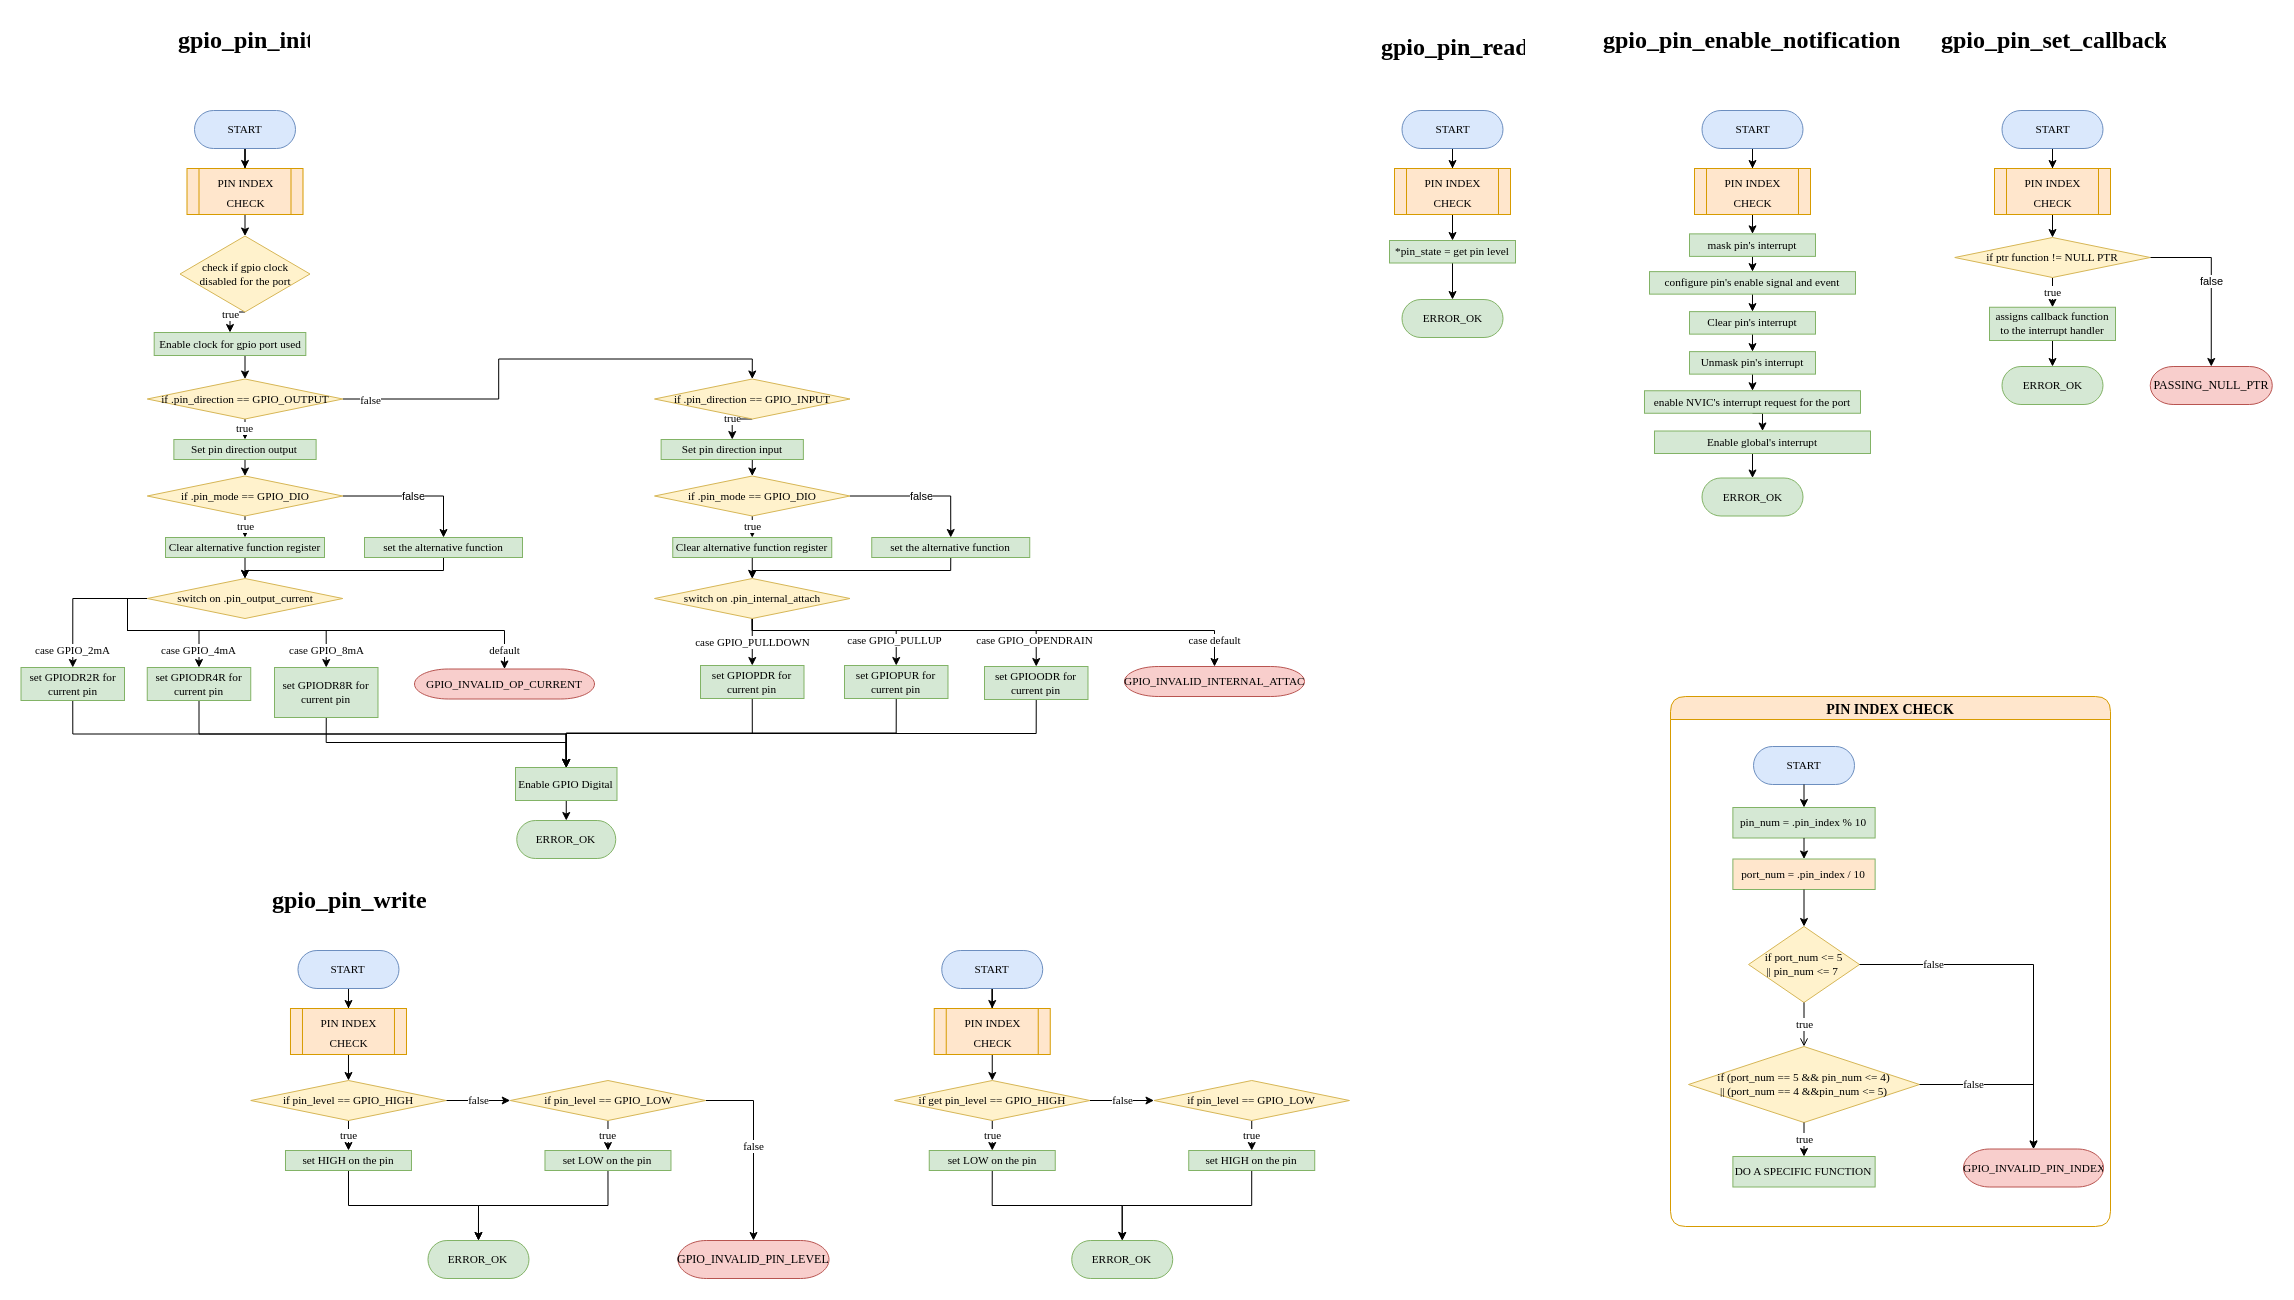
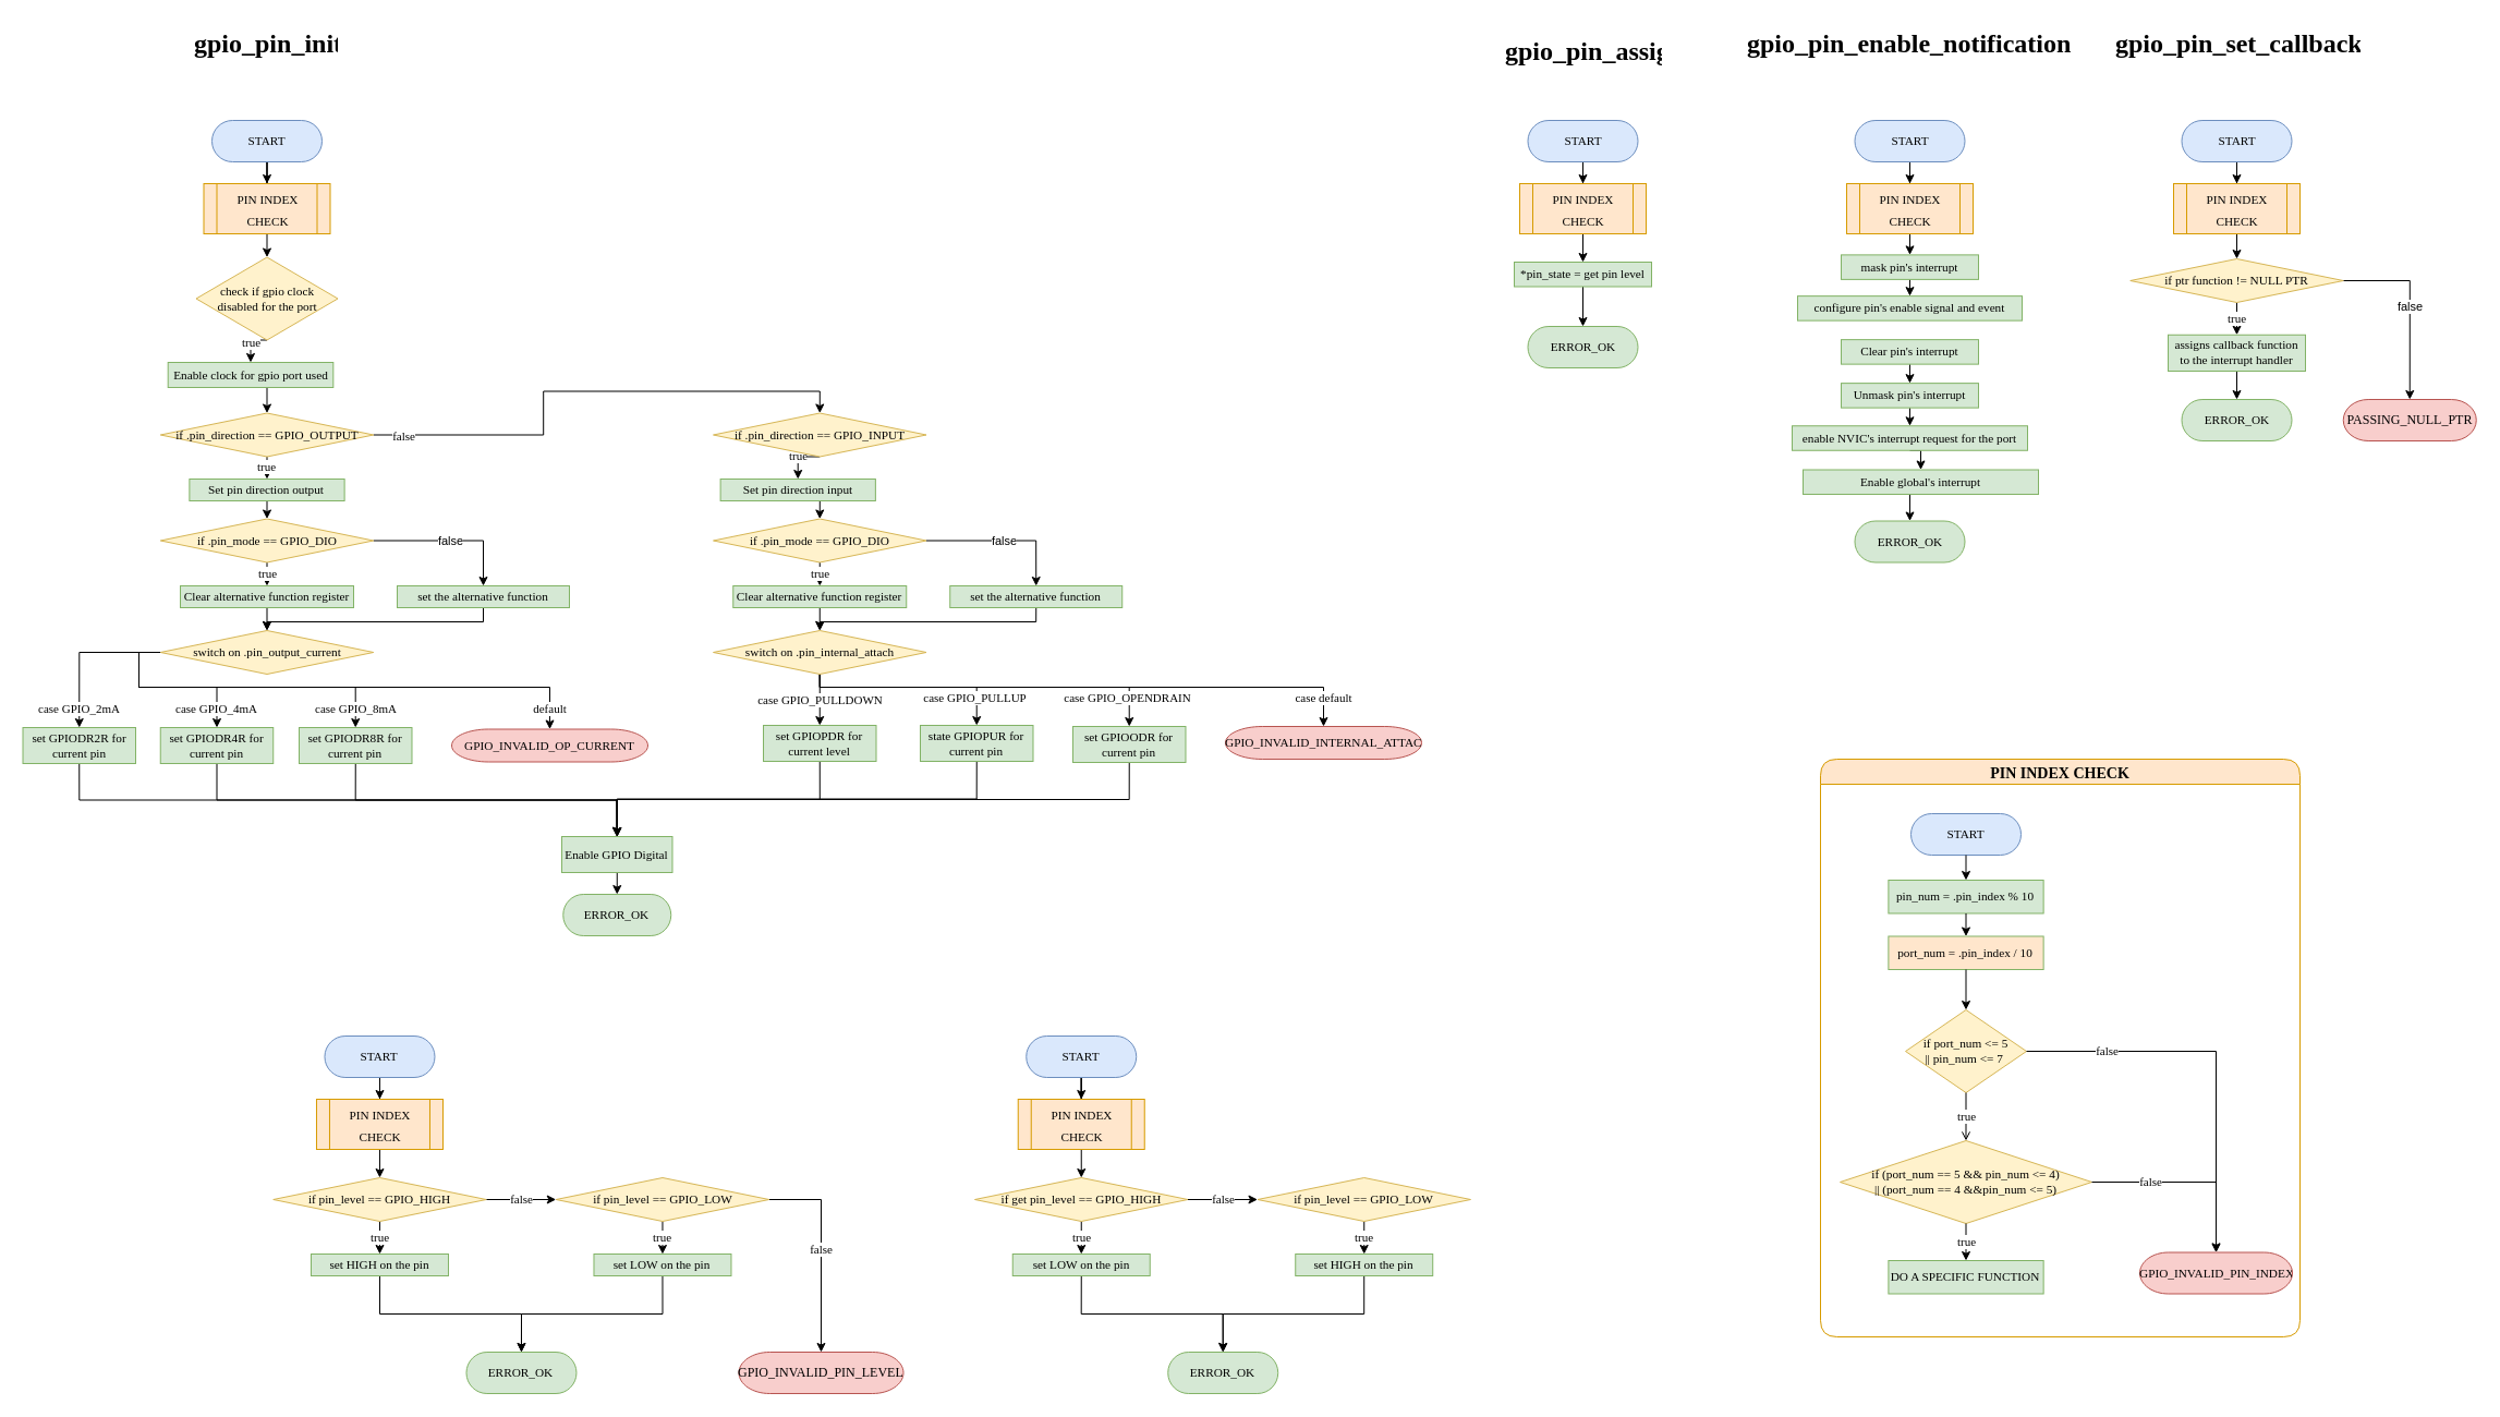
- <mxCell id="141" value="&lt;h1&gt;&lt;font face=&quot;Calibri&quot;&gt;gpio_pin_read&lt;/font&gt;&lt;/h1&gt;" style="text;html=1;strokeColor=none;fillColor=none;spacing=5;spacingTop=-20;whiteSpace=wrap;overflow=hidden;rounded=0;" parent="1" vertex="1"><mxGeometry x="1376.01" y="27" width="151.99" height="40" as="geometry" /></mxCell>
+ <mxCell id="141" value="&lt;h1&gt;&lt;font face=&quot;Calibri&quot;&gt;gpio_pin_assigns&lt;/font&gt;&lt;/h1&gt;" style="text;html=1;strokeColor=none;fillColor=none;spacing=5;spacingTop=-20;whiteSpace=wrap;overflow=hidden;rounded=0;" parent="1" vertex="1"><mxGeometry x="1376.01" y="27" width="151.99" height="40" as="geometry" /></mxCell>
- <mxCell id="118" style="edgeStyle=orthogonalEdgeStyle;rounded=0;orthogonalLoop=1;jettySize=auto;html=1;exitX=0.5;exitY=1;exitDx=0;exitDy=0;entryX=0.5;entryY=0;entryDx=0;entryDy=0;" parent="1" source="119" target="121" edge="1"><mxGeometry relative="1" as="geometry" /></mxCell>
- <mxCell id="66" value="set GPIOPDR for current pin" style="rounded=0;whiteSpace=wrap;html=1;fontSize=11.26;fillColor=#d5e8d4;strokeColor=#82b366;fontFamily=Calibri;" parent="1" vertex="1"><mxGeometry x="700.01" y="665" width="103.49" height="33" as="geometry" /></mxCell>
+ <mxCell id="66" value="set GPIOPDR for current level" style="rounded=0;whiteSpace=wrap;html=1;fontSize=11.26;fillColor=#d5e8d4;strokeColor=#82b366;fontFamily=Calibri;" parent="1" vertex="1"><mxGeometry x="700.01" y="665" width="103.49" height="33" as="geometry" /></mxCell>
- <mxCell id="68" value="set GPIOPUR for current pin" style="rounded=0;whiteSpace=wrap;html=1;fontSize=11.26;fillColor=#d5e8d4;strokeColor=#82b366;fontFamily=Calibri;" parent="1" vertex="1"><mxGeometry x="844" y="665" width="103.49" height="33" as="geometry" /></mxCell>
+ <mxCell id="68" value="state GPIOPUR for current pin" style="rounded=0;whiteSpace=wrap;html=1;fontSize=11.26;fillColor=#d5e8d4;strokeColor=#82b366;fontFamily=Calibri;" parent="1" vertex="1"><mxGeometry x="844" y="665" width="103.49" height="33" as="geometry" /></mxCell>
- <mxCell id="45" value="set GPIODR8R for current pin" style="rounded=0;whiteSpace=wrap;html=1;fontSize=11.26;fillColor=#d5e8d4;strokeColor=#82b366;fontFamily=Calibri;" parent="1" vertex="1"><mxGeometry x="274" y="667" width="103.49" height="50" as="geometry" /></mxCell>
+ <mxCell id="45" value="set GPIODR8R for current pin" style="rounded=0;whiteSpace=wrap;html=1;fontSize=11.26;fillColor=#d5e8d4;strokeColor=#82b366;fontFamily=Calibri;" parent="1" vertex="1"><mxGeometry x="274" y="667" width="103.49" height="33" as="geometry" /></mxCell>
- <mxCell id="144" value="&lt;h1&gt;&lt;font face=&quot;Calibri&quot;&gt;gpio_pin_write&lt;/font&gt;&lt;/h1&gt;" style="text;html=1;strokeColor=none;fillColor=none;spacing=5;spacingTop=-20;whiteSpace=wrap;overflow=hidden;rounded=0;" parent="1" vertex="1"><mxGeometry x="266.86" y="880" width="162.26" height="40" as="geometry" /></mxCell>
